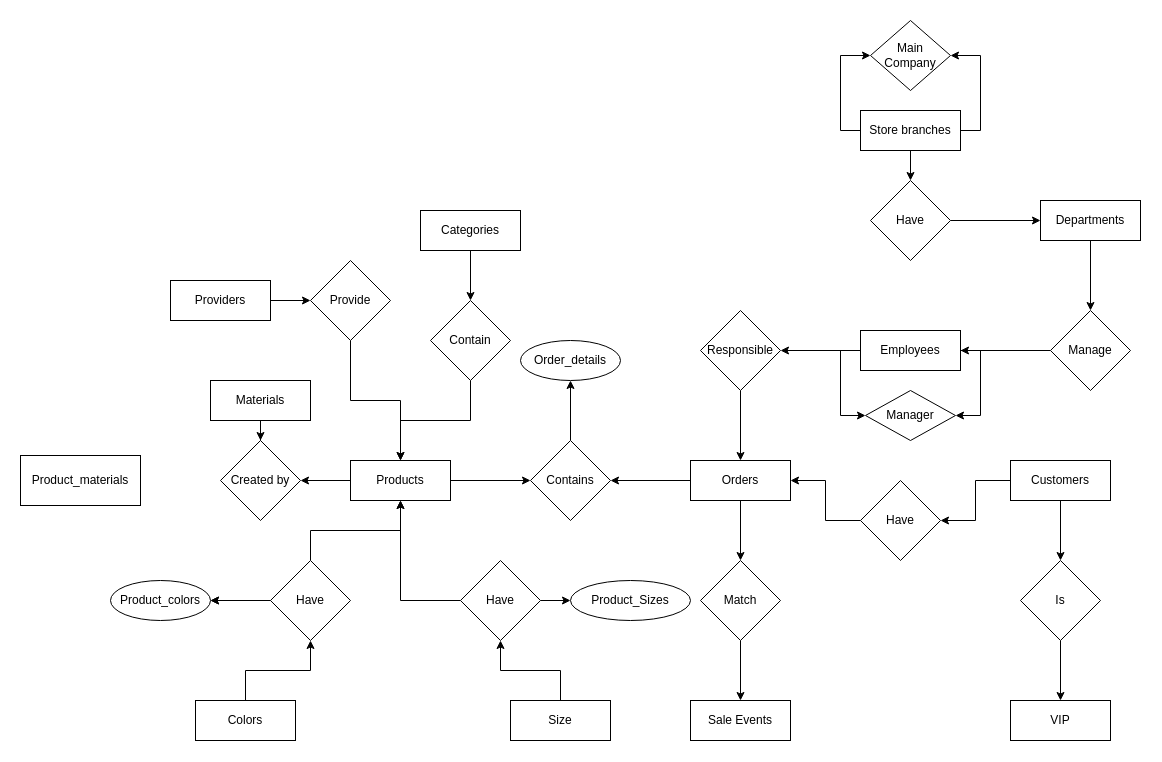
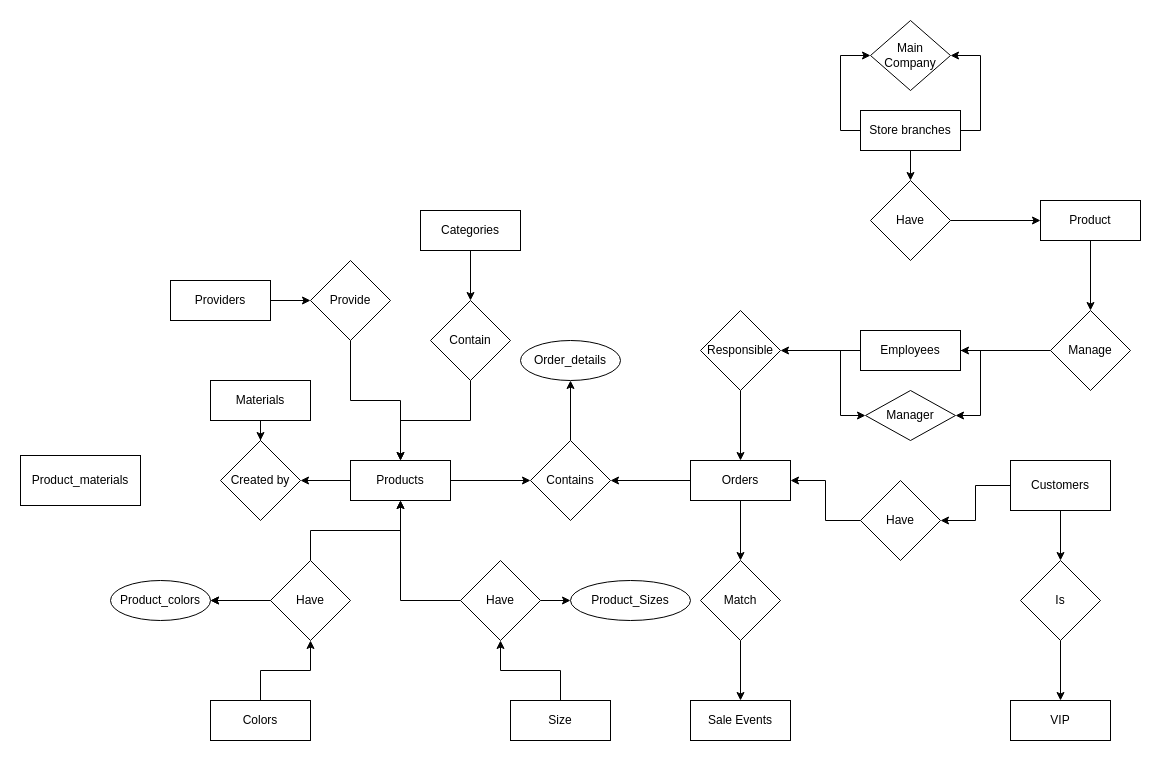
- <mxCell id="61" value="Departments" style="whiteSpace=wrap;html=1;align=center;" vertex="1" parent="1"><mxGeometry x="1040" y="200" width="100" height="40" as="geometry" /></mxCell>
+ <mxCell id="61" value="Product" style="whiteSpace=wrap;html=1;align=center;" vertex="1" parent="1"><mxGeometry x="1040" y="200" width="100" height="40" as="geometry" /></mxCell>
- <mxCell id="16" value="Customers" style="whiteSpace=wrap;html=1;align=center;" vertex="1" parent="1"><mxGeometry x="1010" y="460" width="100" height="40" as="geometry" /></mxCell>
+ <mxCell id="16" value="Customers" style="whiteSpace=wrap;html=1;align=center;" vertex="1" parent="1"><mxGeometry x="1010" y="460" width="100" height="50" as="geometry" /></mxCell>
- <mxCell id="20" value="Colors" style="whiteSpace=wrap;html=1;align=center;" vertex="1" parent="1"><mxGeometry x="195" y="700" width="100" height="40" as="geometry" /></mxCell>
+ <mxCell id="20" value="Colors" style="whiteSpace=wrap;html=1;align=center;" vertex="1" parent="1"><mxGeometry x="210" y="700" width="100" height="40" as="geometry" /></mxCell>
